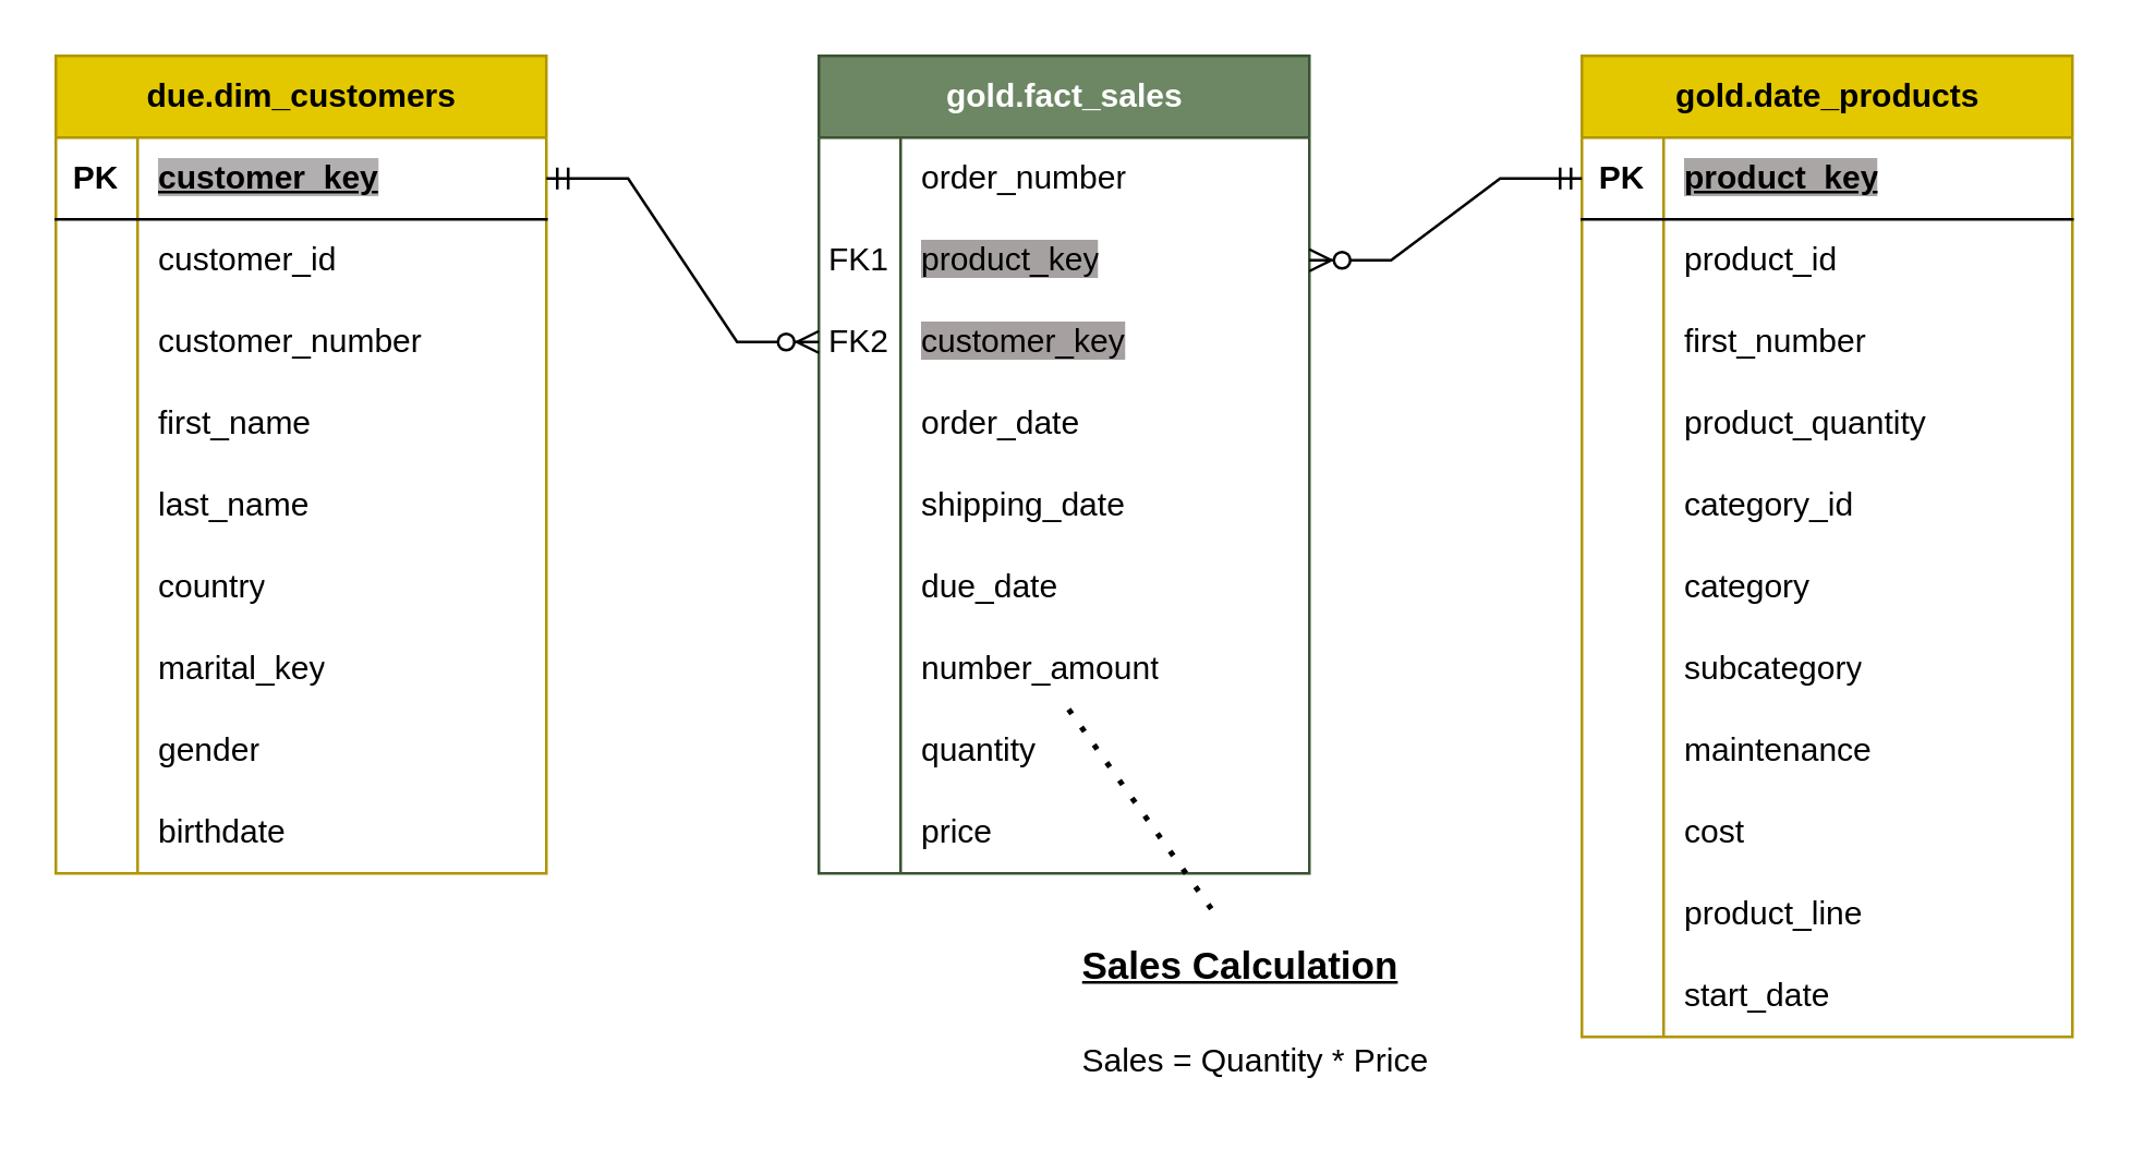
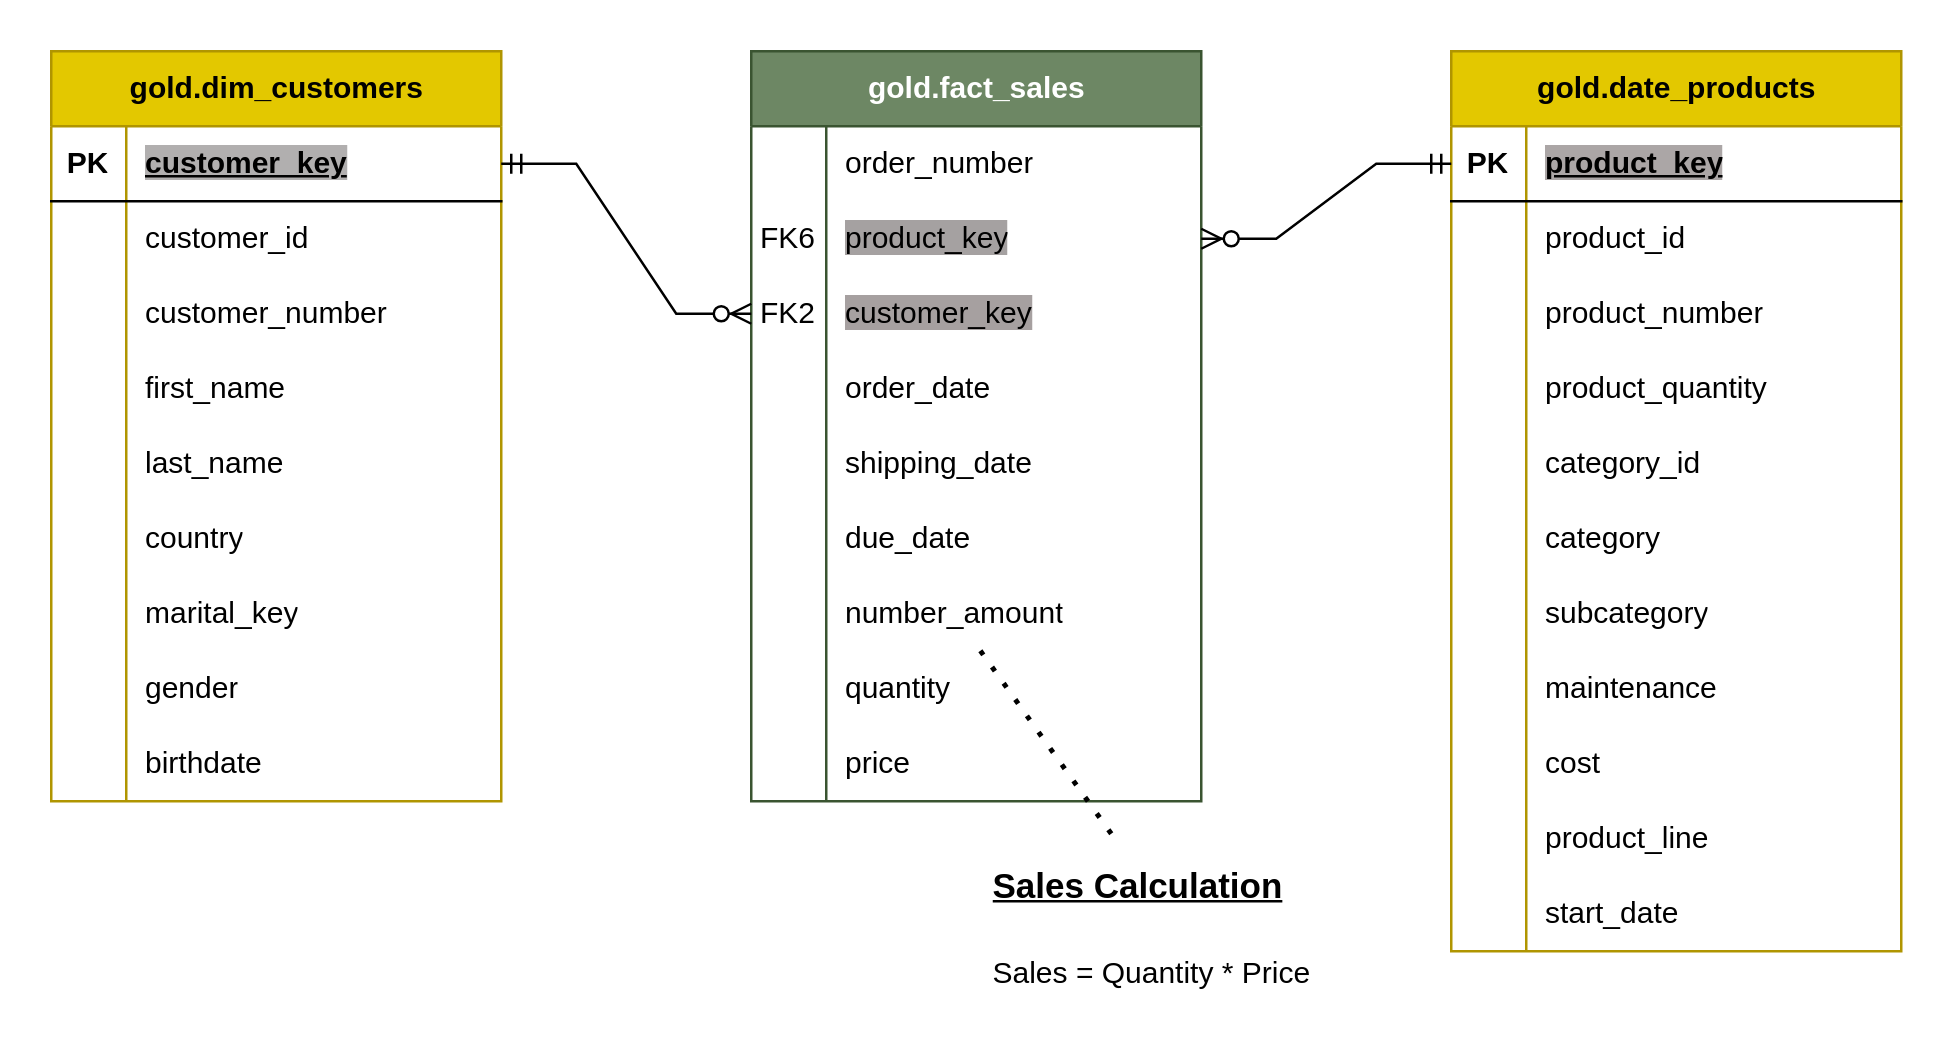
- <mxCell id="2" value="due.dim_customers" style="shape=table;startSize=30;container=1;collapsible=1;childLayout=tableLayout;fixedRows=1;rowLines=0;fontStyle=1;align=center;resizeLast=1;html=1;fillColor=#e3c800;strokeColor=#B09500;fontColor=#000000;" vertex="1" parent="1"><mxGeometry x="20" y="20" width="180" height="300" as="geometry" /></mxCell>
+ <mxCell id="2" value="gold.dim_customers" style="shape=table;startSize=30;container=1;collapsible=1;childLayout=tableLayout;fixedRows=1;rowLines=0;fontStyle=1;align=center;resizeLast=1;html=1;fillColor=#e3c800;strokeColor=#B09500;fontColor=#000000;" vertex="1" parent="1"><mxGeometry x="20" y="20" width="180" height="300" as="geometry" /></mxCell>
- <mxCell id="69" value="FK1" style="shape=partialRectangle;connectable=0;fillColor=none;top=0;left=0;bottom=0;right=0;editable=1;overflow=hidden;whiteSpace=wrap;html=1;" vertex="1" parent="68"><mxGeometry width="30" height="30" as="geometry"><mxRectangle width="30" height="30" as="alternateBounds" /></mxGeometry></mxCell>
+ <mxCell id="69" value="FK6" style="shape=partialRectangle;connectable=0;fillColor=none;top=0;left=0;bottom=0;right=0;editable=1;overflow=hidden;whiteSpace=wrap;html=1;" vertex="1" parent="68"><mxGeometry width="30" height="30" as="geometry"><mxRectangle width="30" height="30" as="alternateBounds" /></mxGeometry></mxCell>
- <mxCell id="39" value="first_number" style="shape=partialRectangle;connectable=0;fillColor=none;top=0;left=0;bottom=0;right=0;align=left;spacingLeft=6;overflow=hidden;whiteSpace=wrap;html=1;" vertex="1" parent="37"><mxGeometry x="30" width="150" height="30" as="geometry"><mxRectangle width="150" height="30" as="alternateBounds" /></mxGeometry></mxCell>
+ <mxCell id="39" value="product_number" style="shape=partialRectangle;connectable=0;fillColor=none;top=0;left=0;bottom=0;right=0;align=left;spacingLeft=6;overflow=hidden;whiteSpace=wrap;html=1;" vertex="1" parent="37"><mxGeometry x="30" width="150" height="30" as="geometry"><mxRectangle width="150" height="30" as="alternateBounds" /></mxGeometry></mxCell>
